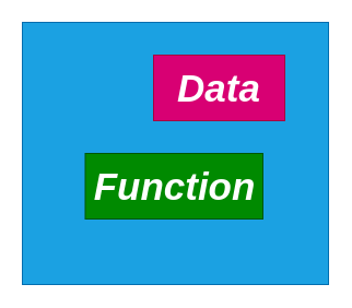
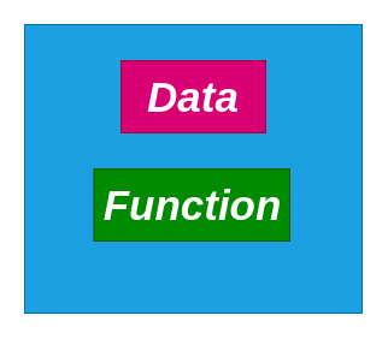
- <mxCell id="3" value="&lt;b&gt;&lt;i&gt;&lt;font style=&quot;font-size: 35px;&quot;&gt;Data&lt;/font&gt;&lt;/i&gt;&lt;/b&gt;" style="rounded=0;whiteSpace=wrap;html=1;fillColor=#d80073;fontColor=#ffffff;strokeColor=#A50040;" vertex="1" parent="1"><mxGeometry x="140" y="50" width="120" height="60" as="geometry" /></mxCell>
+ <mxCell id="3" value="&lt;b&gt;&lt;i&gt;&lt;font style=&quot;font-size: 35px;&quot;&gt;Data&lt;/font&gt;&lt;/i&gt;&lt;/b&gt;" style="rounded=0;whiteSpace=wrap;html=1;fillColor=#d80073;fontColor=#ffffff;strokeColor=#A50040;" vertex="1" parent="1"><mxGeometry x="100" y="50" width="120" height="60" as="geometry" /></mxCell>
